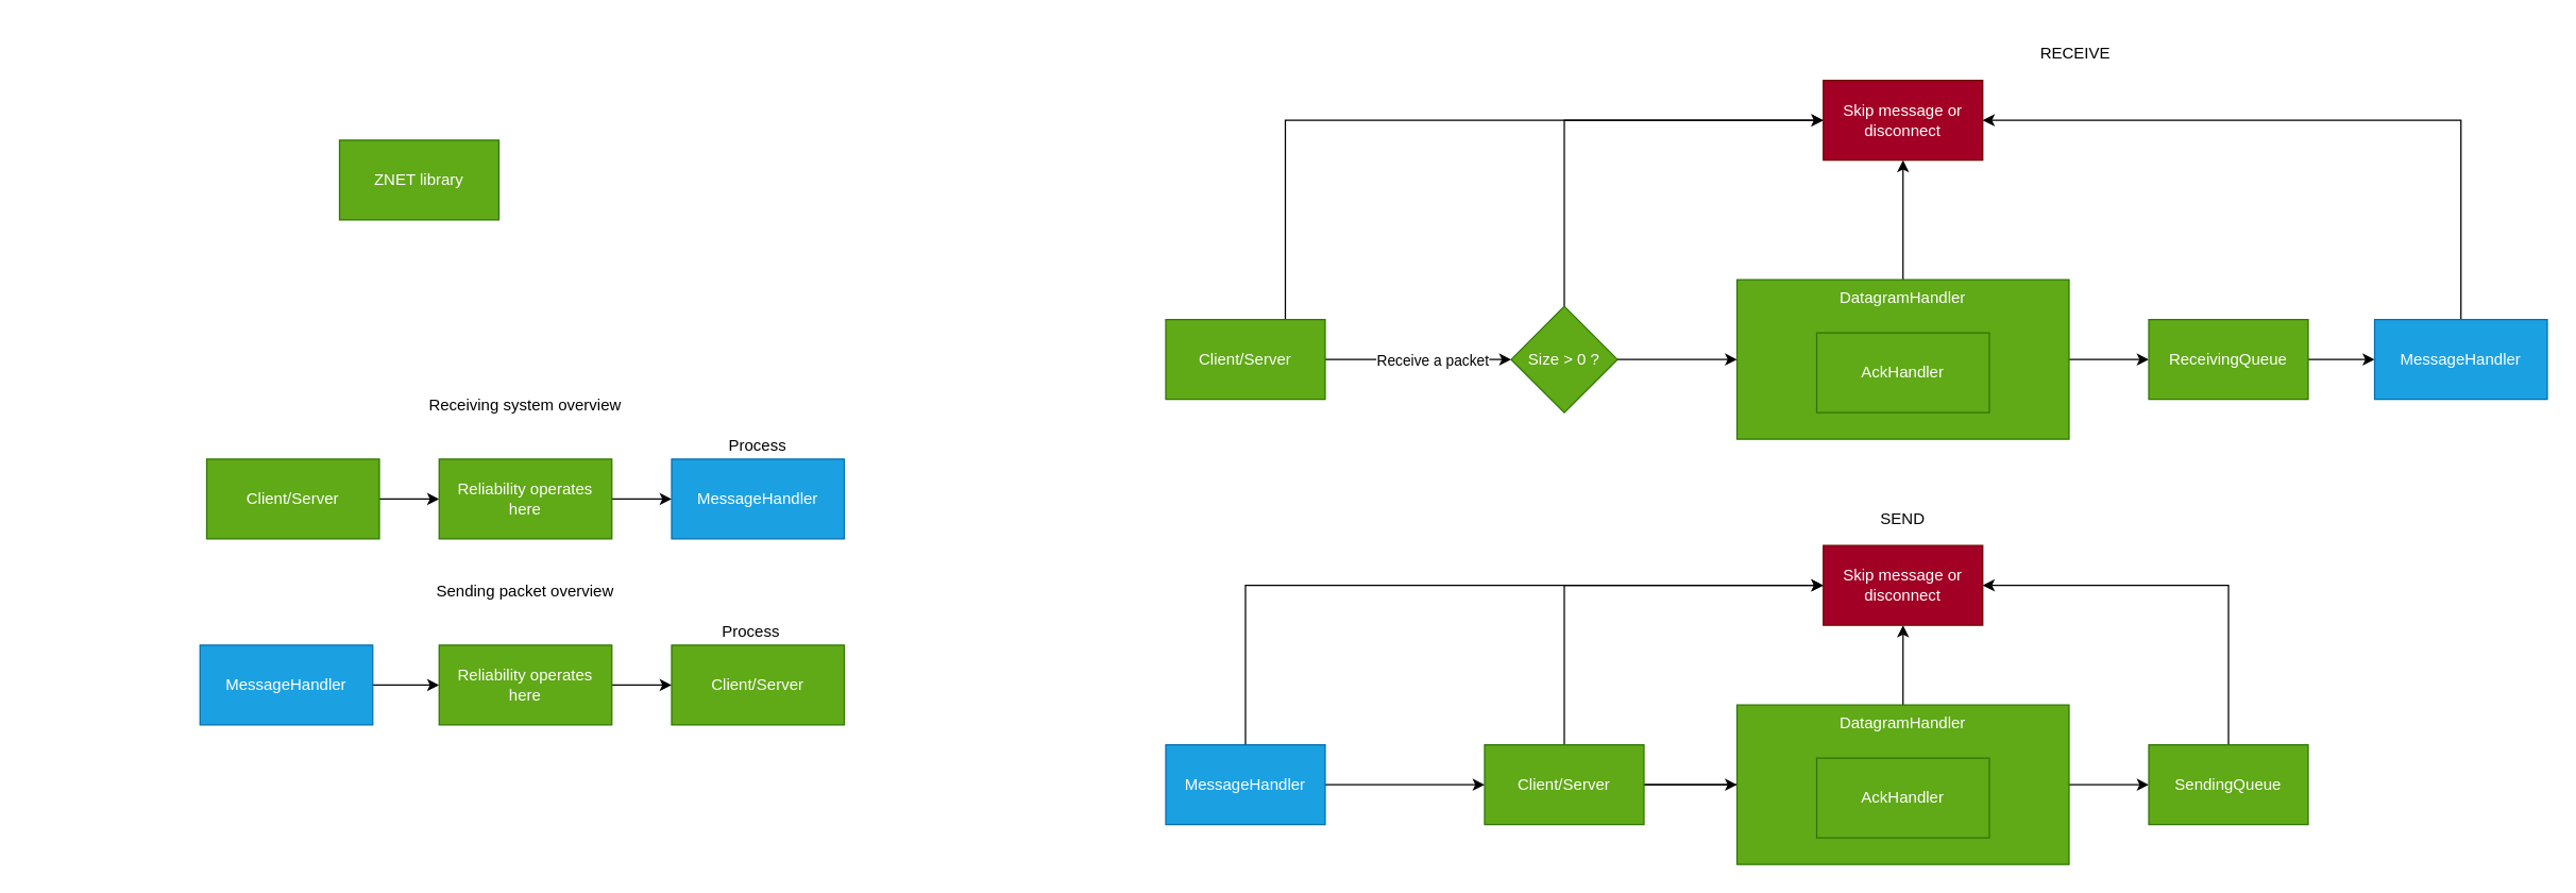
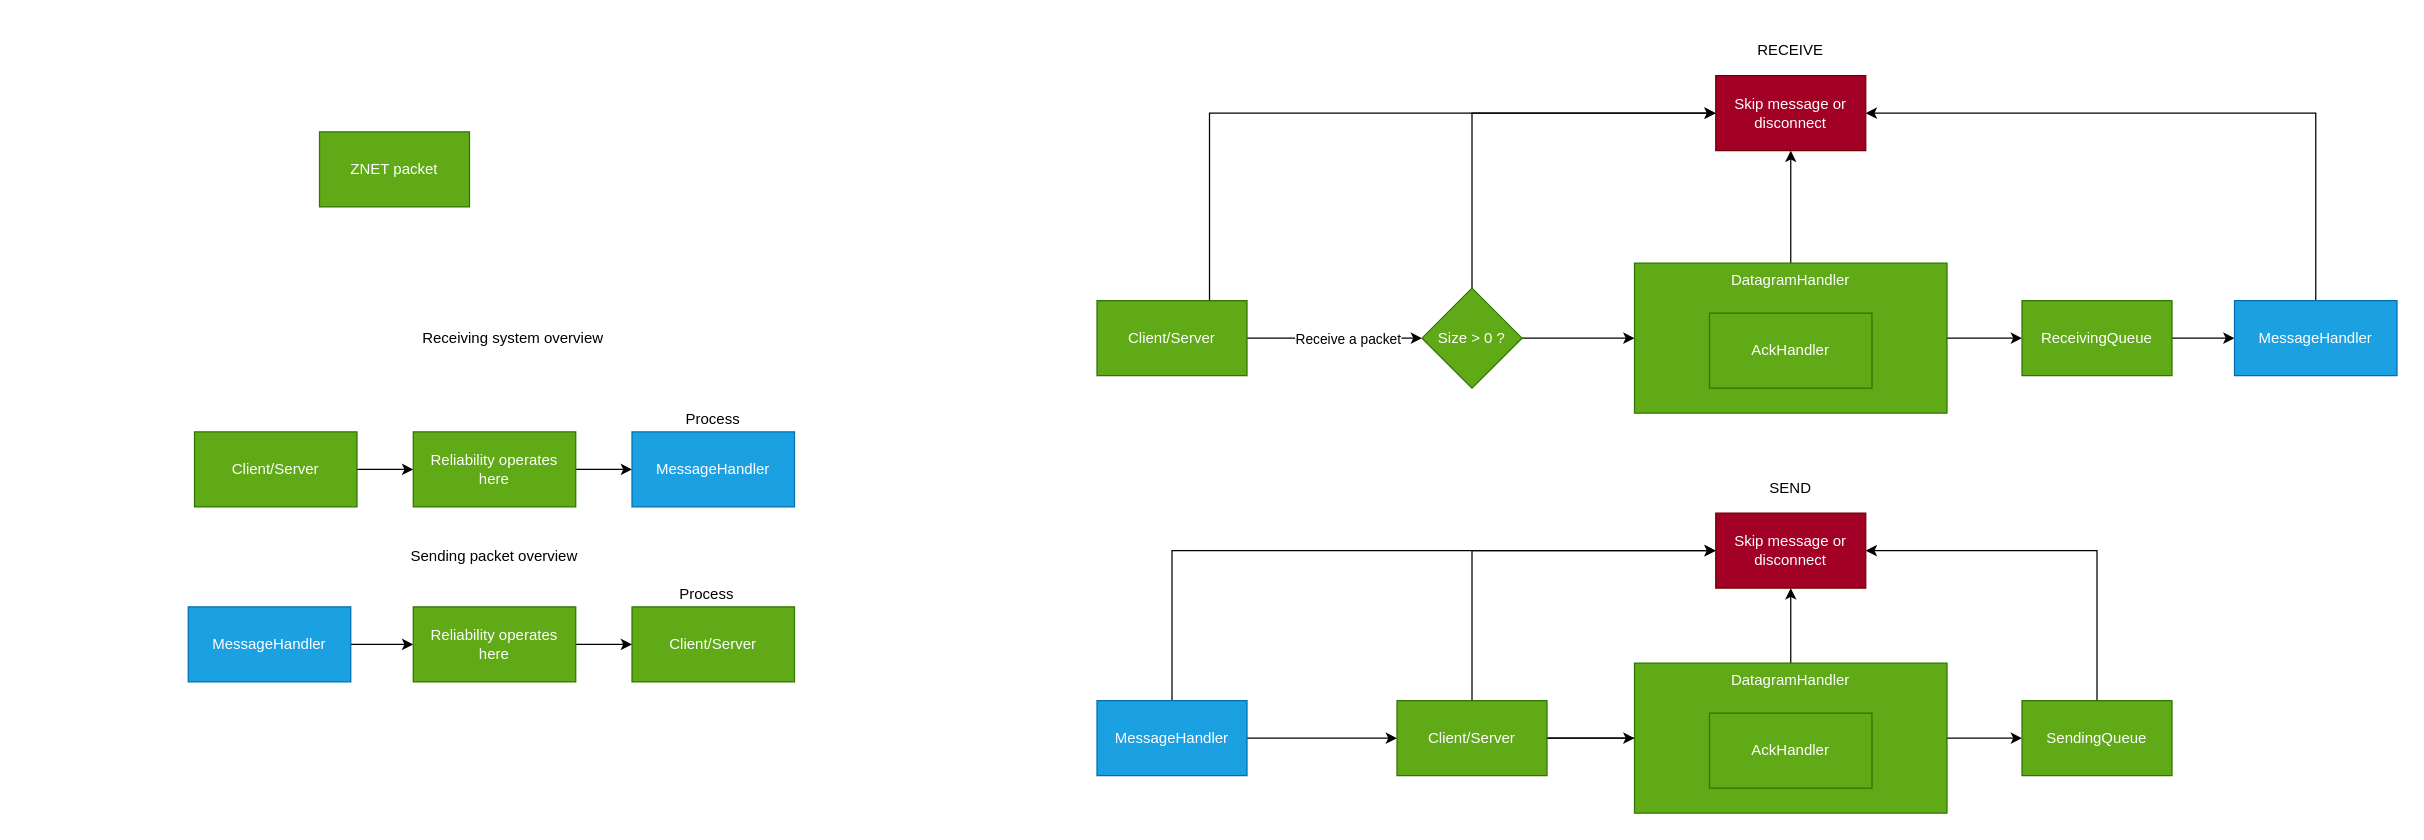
- <mxCell id="33" value="RECEIVE" style="text;html=1;strokeColor=none;fillColor=none;align=center;verticalAlign=middle;whiteSpace=wrap;rounded=0;" parent="1" vertex="1"><mxGeometry x="1507" y="20" width="110" height="40" as="geometry" /></mxCell>
+ <mxCell id="33" value="RECEIVE" style="text;html=1;strokeColor=none;fillColor=none;align=center;verticalAlign=middle;whiteSpace=wrap;rounded=0;" parent="1" vertex="1"><mxGeometry x="1377" y="20" width="110" height="40" as="geometry" /></mxCell>
- <mxCell id="13" value="ZNET library" style="rounded=0;whiteSpace=wrap;html=1;fillColor=#60a917;strokeColor=#2D7600;fontColor=#ffffff;" parent="1" vertex="1"><mxGeometry x="255" y="105" width="120" height="60" as="geometry" /></mxCell>
+ <mxCell id="13" value="ZNET packet" style="rounded=0;whiteSpace=wrap;html=1;fillColor=#60a917;strokeColor=#2D7600;fontColor=#ffffff;" parent="1" vertex="1"><mxGeometry x="255" y="105" width="120" height="60" as="geometry" /></mxCell>
- <mxCell id="8" value="Receiving system overview" style="text;html=1;strokeColor=none;fillColor=none;align=center;verticalAlign=middle;whiteSpace=wrap;rounded=0;" parent="1" vertex="1"><mxGeometry x="20" y="285" width="750" height="40" as="geometry" /></mxCell>
+ <mxCell id="8" value="Receiving system overview" style="text;html=1;strokeColor=none;fillColor=none;align=center;verticalAlign=middle;whiteSpace=wrap;rounded=0;" parent="1" vertex="1"><mxGeometry x="35" y="250" width="750" height="40" as="geometry" /></mxCell>
